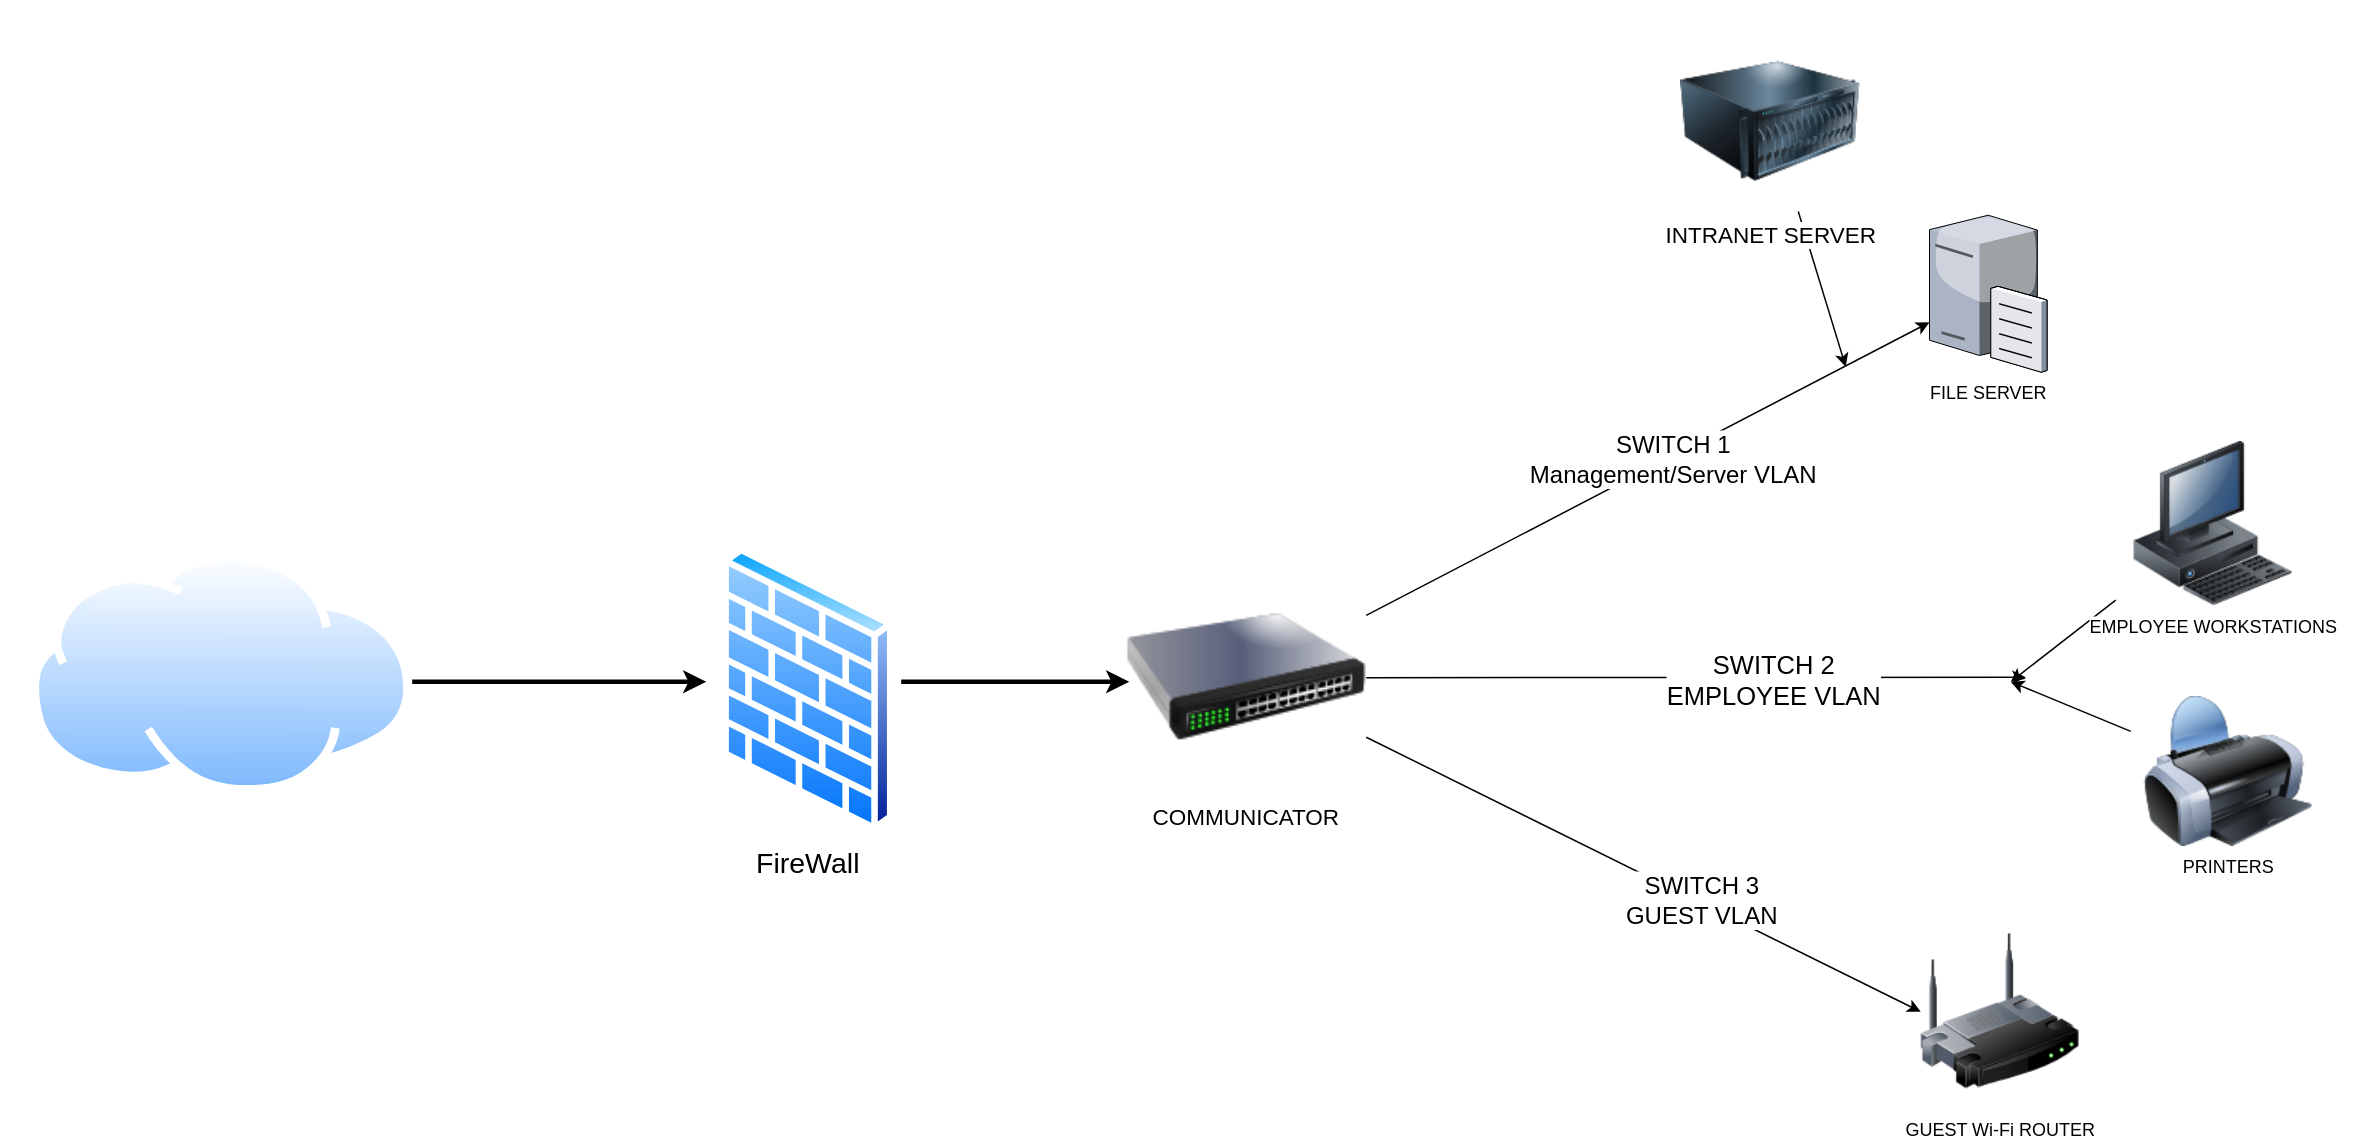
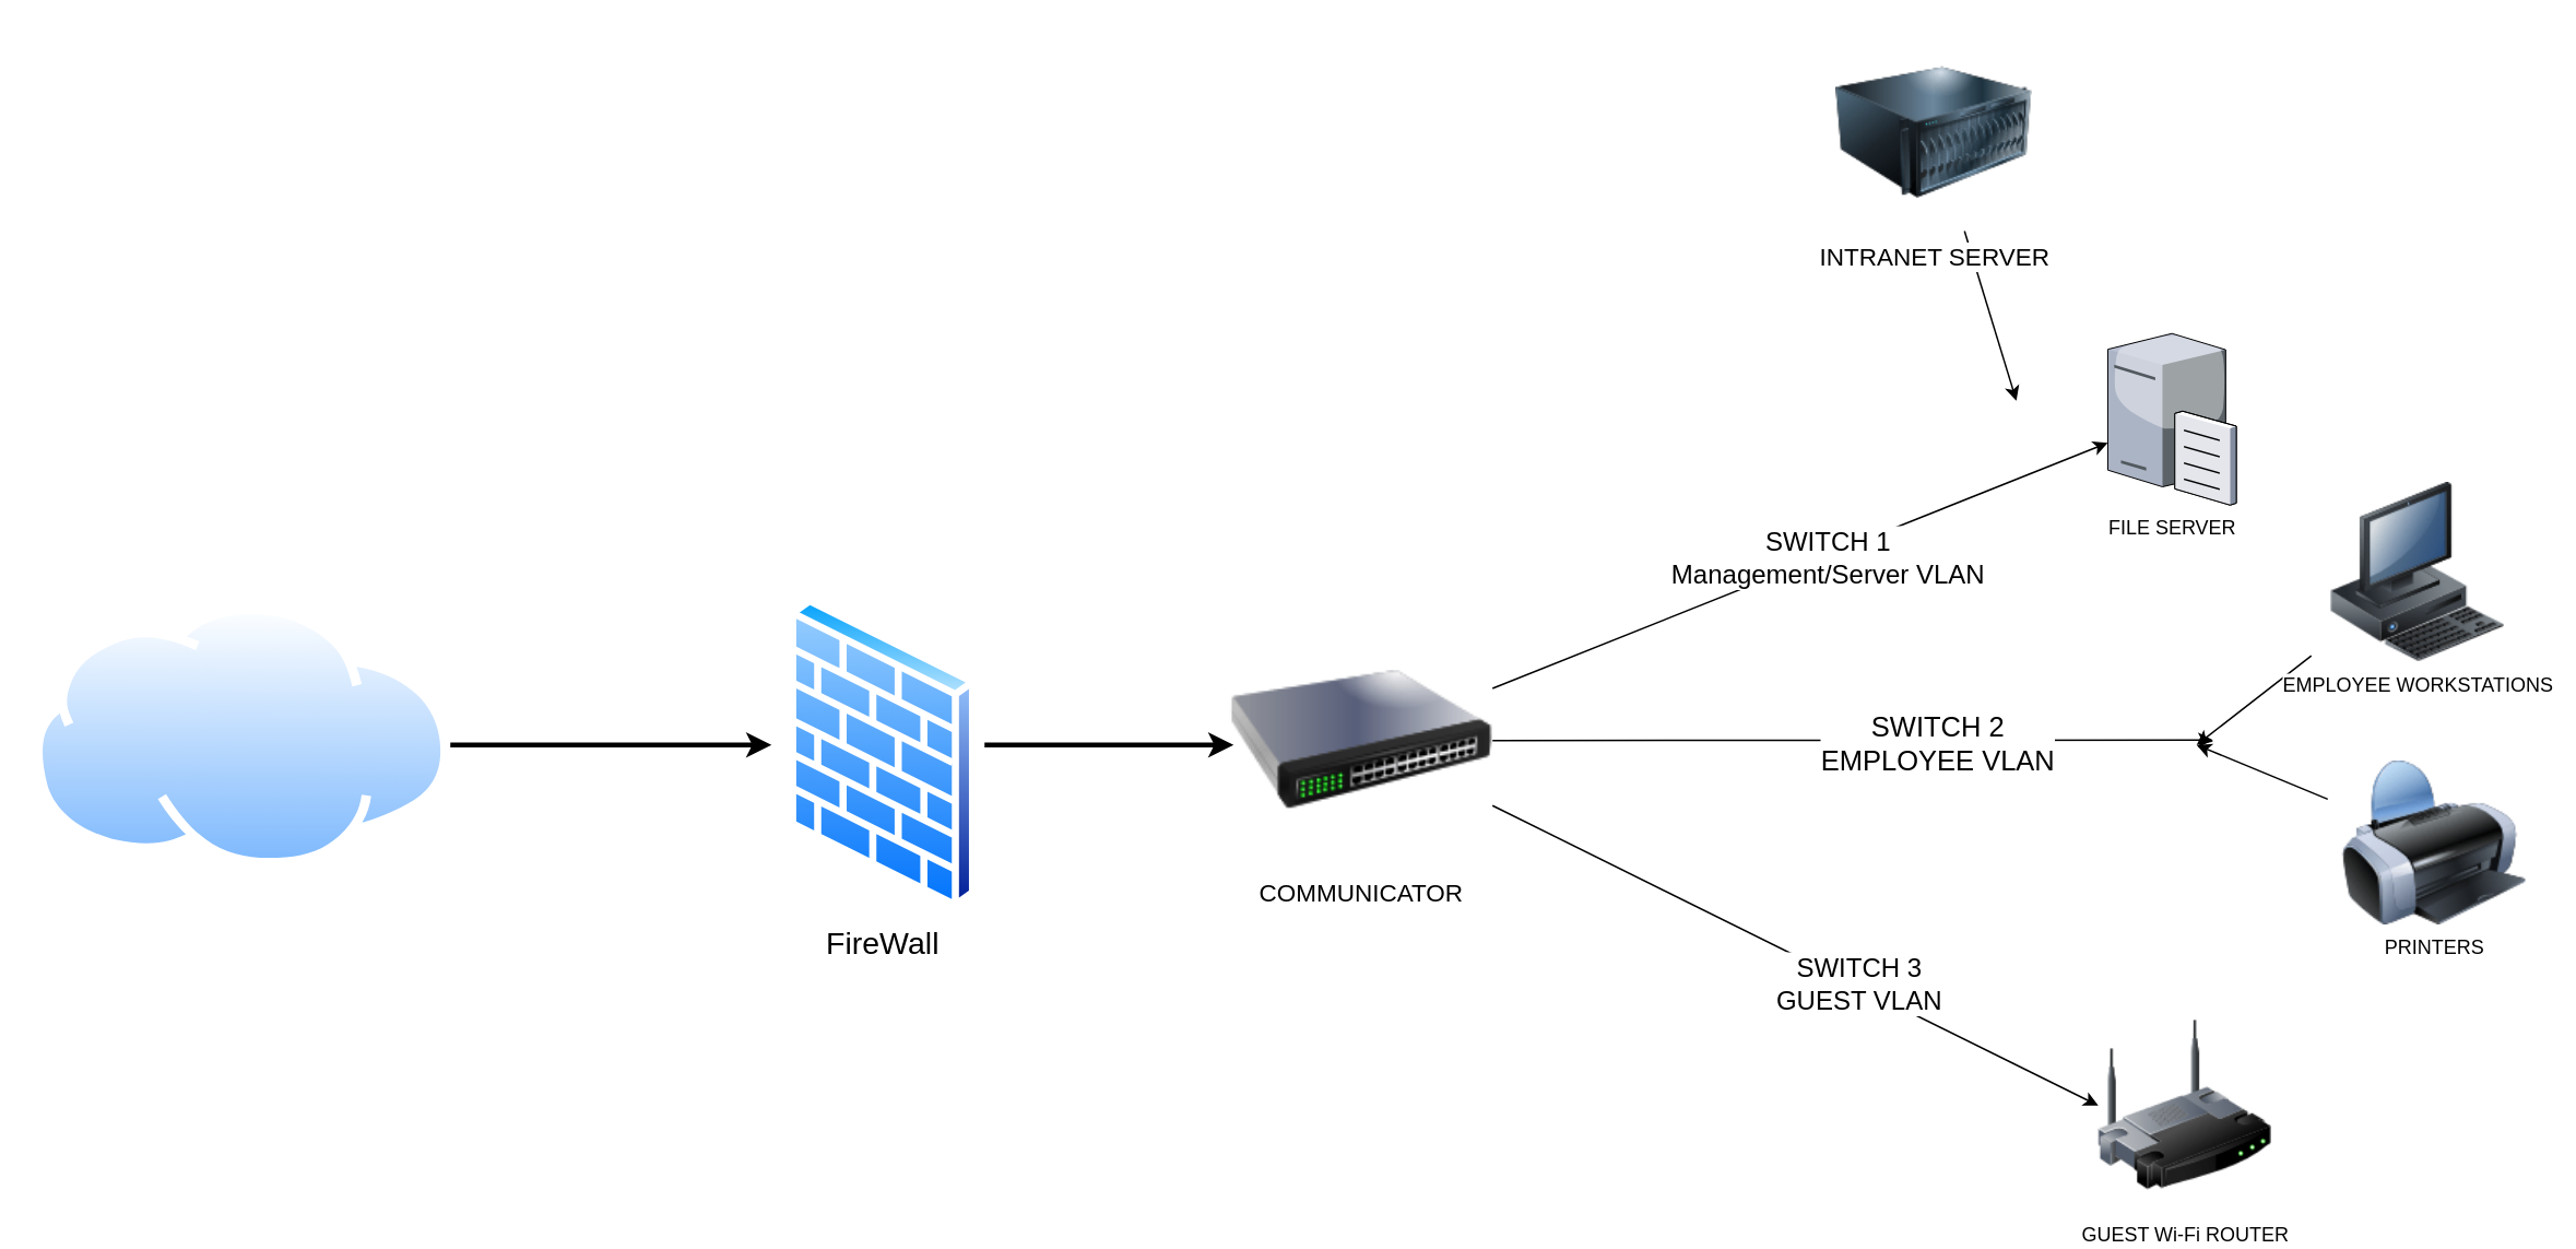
- <mxCell id="11" value="FILE SERVER" style="verticalLabelPosition=bottom;sketch=0;aspect=fixed;html=1;verticalAlign=top;strokeColor=none;align=center;outlineConnect=0;shape=mxgraph.citrix.file_server;" vertex="1" parent="1"><mxGeometry x="1285.84" y="140.5" width="78.32" height="107" as="geometry" /></mxCell>
+ <mxCell id="11" value="FILE SERVER" style="verticalLabelPosition=bottom;sketch=0;aspect=fixed;html=1;verticalAlign=top;strokeColor=none;align=center;outlineConnect=0;shape=mxgraph.citrix.file_server;" vertex="1" parent="1"><mxGeometry x="1285.84" y="200.5" width="78.32" height="107" as="geometry" /></mxCell>
